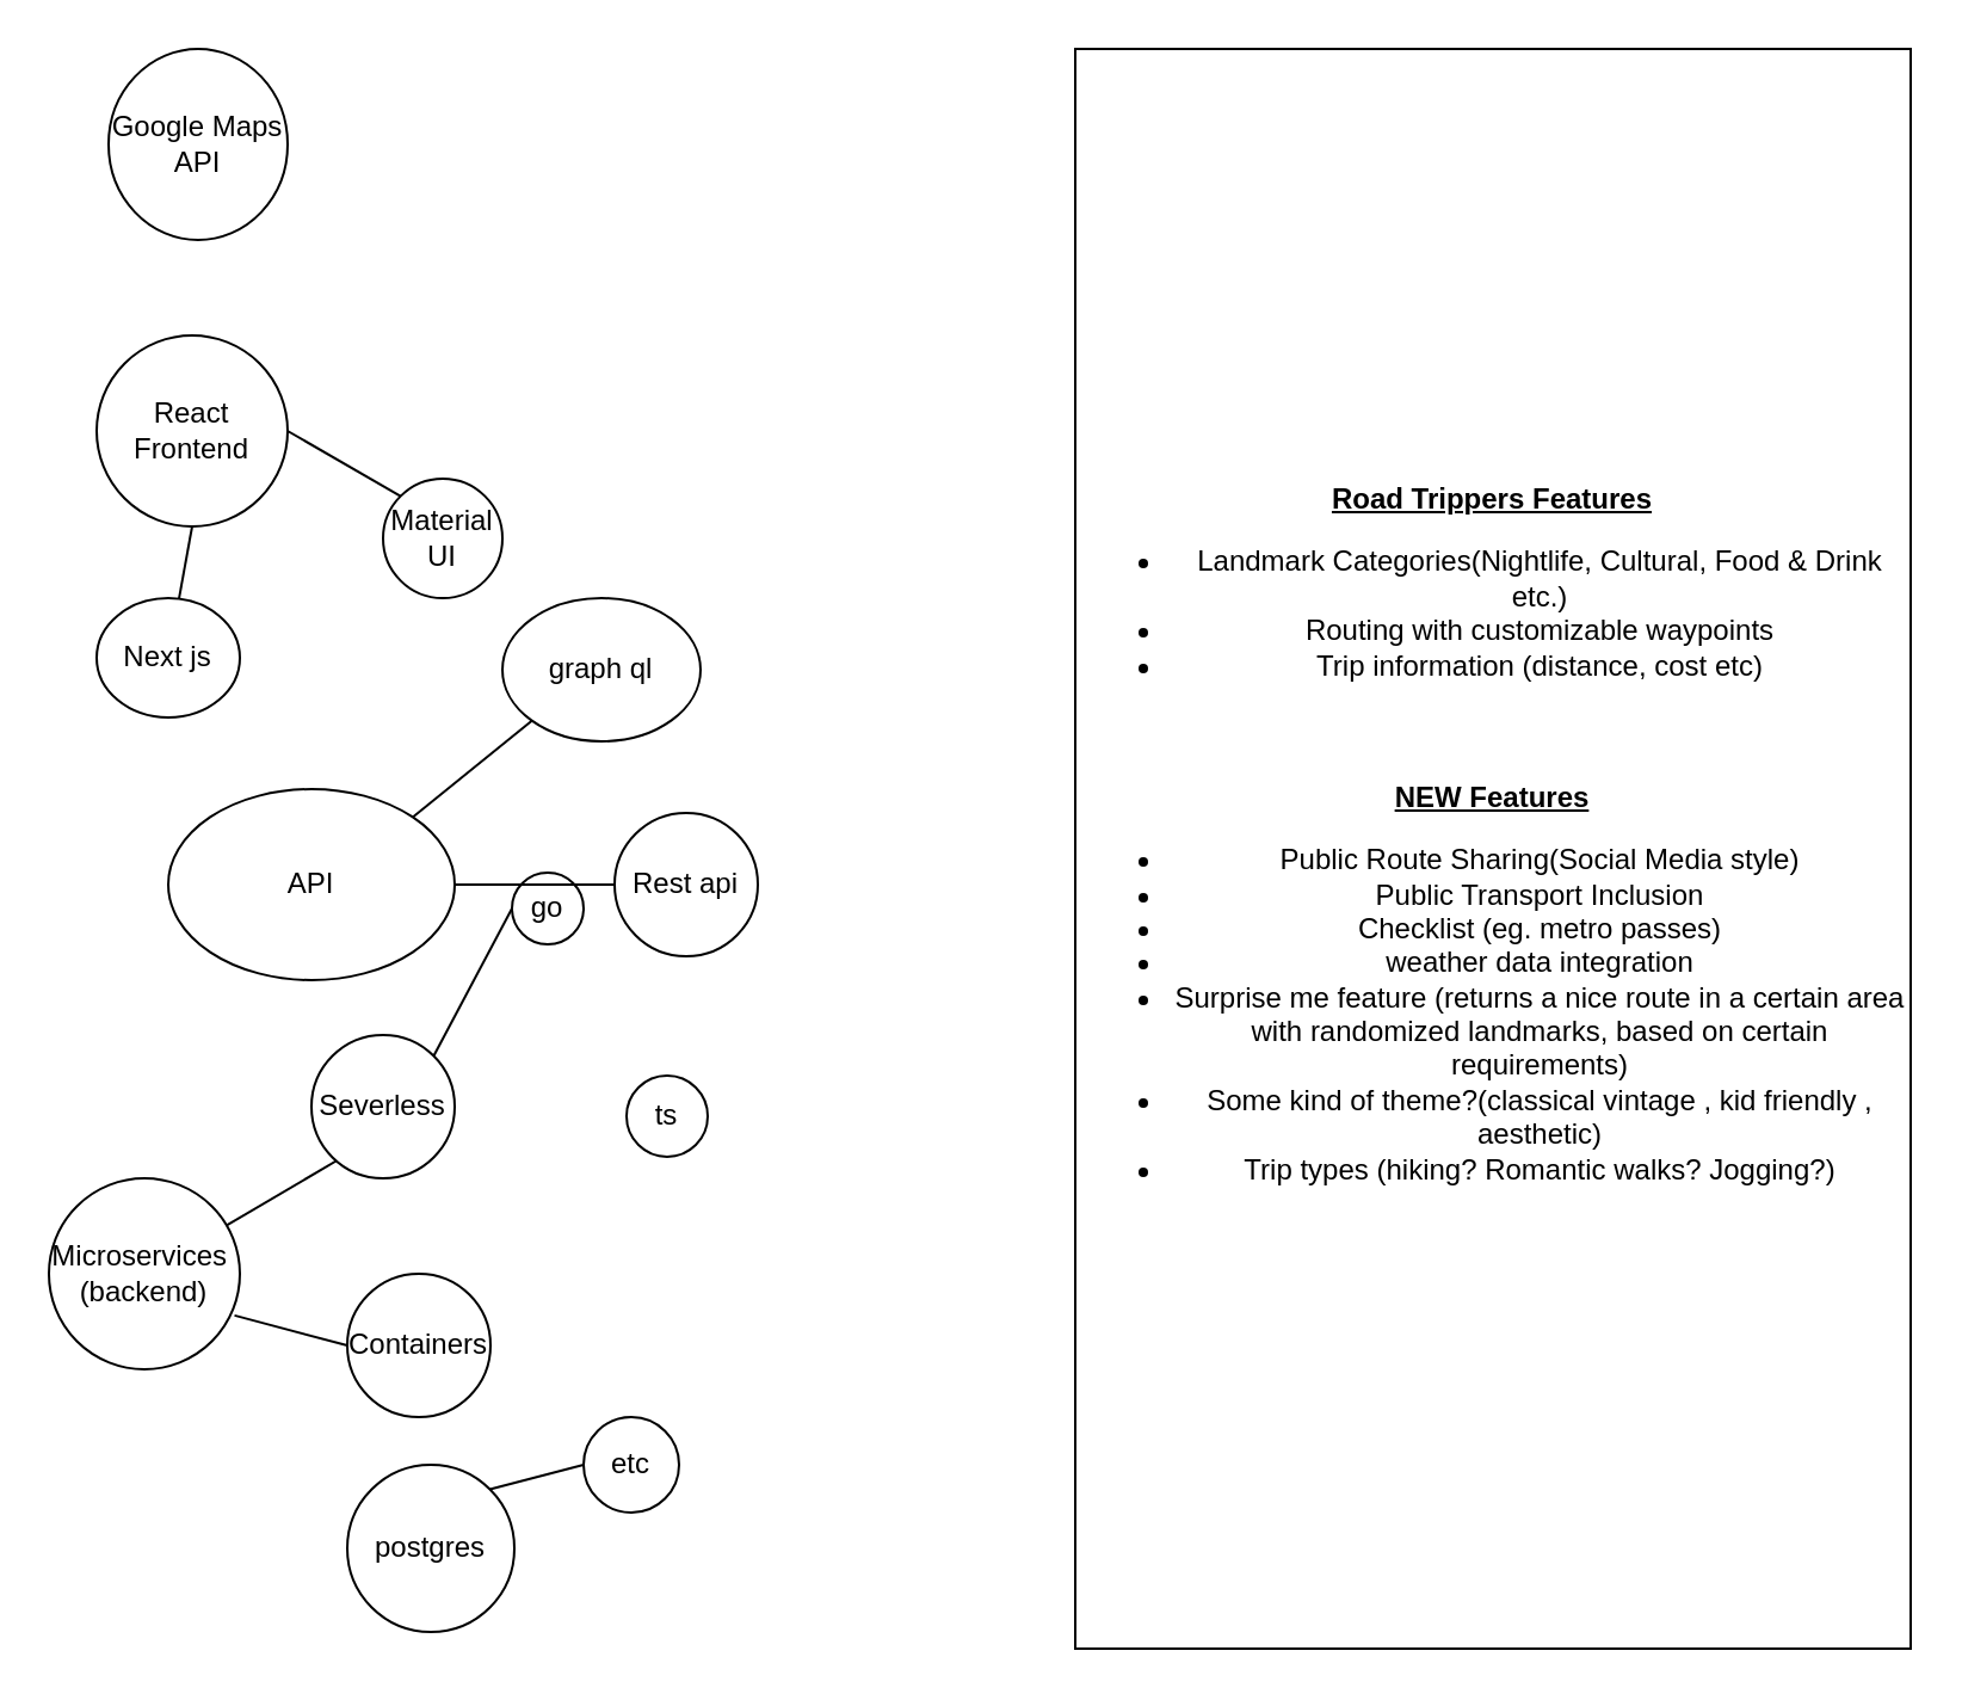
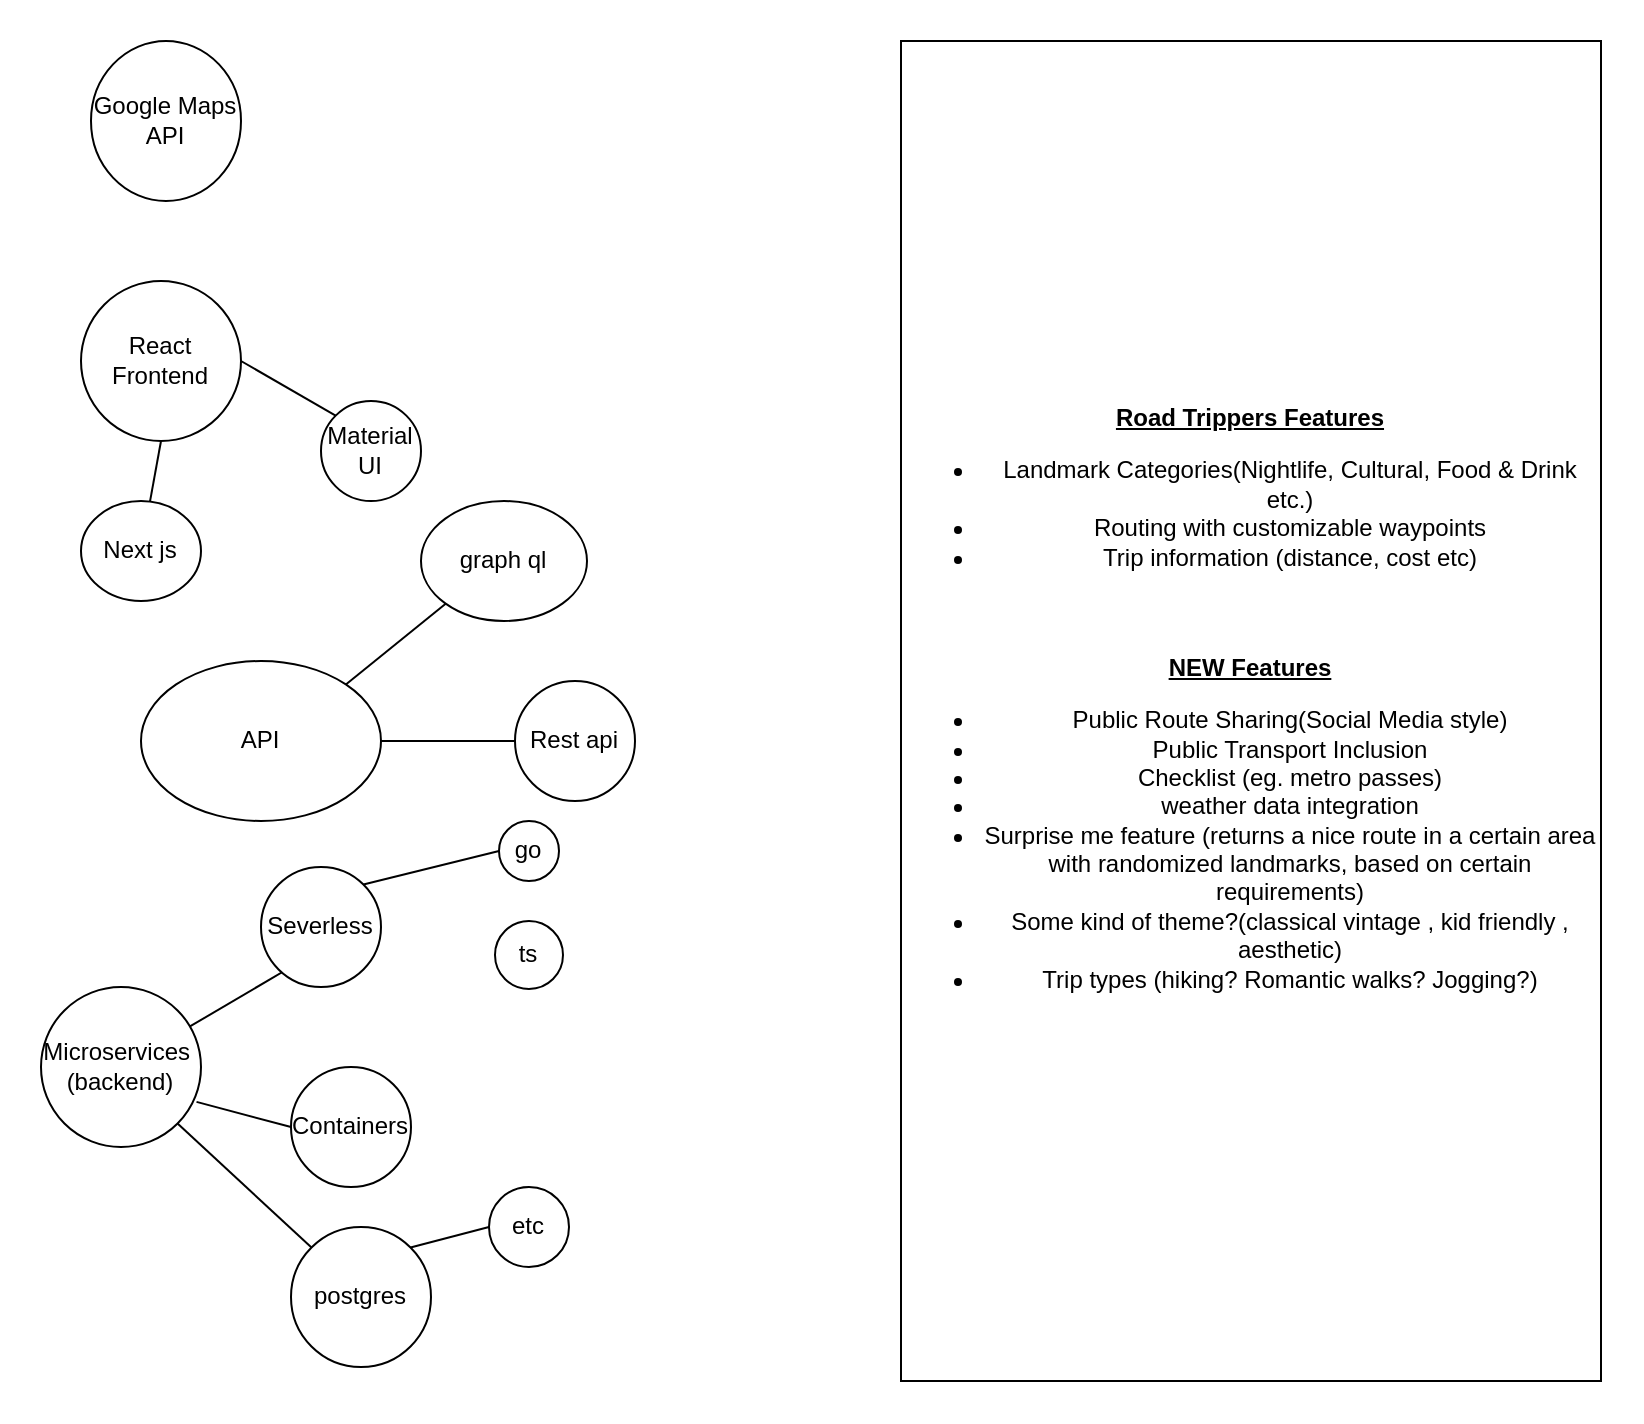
- <mxCell id="14" value="go" style="ellipse;whiteSpace=wrap;html=1;aspect=fixed;" vertex="1" parent="1"><mxGeometry x="214" y="365" width="30" height="30" as="geometry" /></mxCell>
+ <mxCell id="14" value="go" style="ellipse;whiteSpace=wrap;html=1;aspect=fixed;" vertex="1" parent="1"><mxGeometry x="249" y="410" width="30" height="30" as="geometry" /></mxCell>
- <mxCell id="15" value="ts" style="ellipse;whiteSpace=wrap;html=1;aspect=fixed;" vertex="1" parent="1"><mxGeometry x="262" y="450" width="34" height="34" as="geometry" /></mxCell>
+ <mxCell id="15" value="ts" style="ellipse;whiteSpace=wrap;html=1;aspect=fixed;" vertex="1" parent="1"><mxGeometry x="247" y="460" width="34" height="34" as="geometry" /></mxCell>
+ <mxCell id="17" style="edgeStyle=none;rounded=0;orthogonalLoop=1;jettySize=auto;html=1;exitX=0;exitY=0;exitDx=0;exitDy=0;entryX=1;entryY=1;entryDx=0;entryDy=0;endArrow=none;endFill=0;" edge="1" parent="1" source="19" target="8"><mxGeometry relative="1" as="geometry" /></mxCell>
